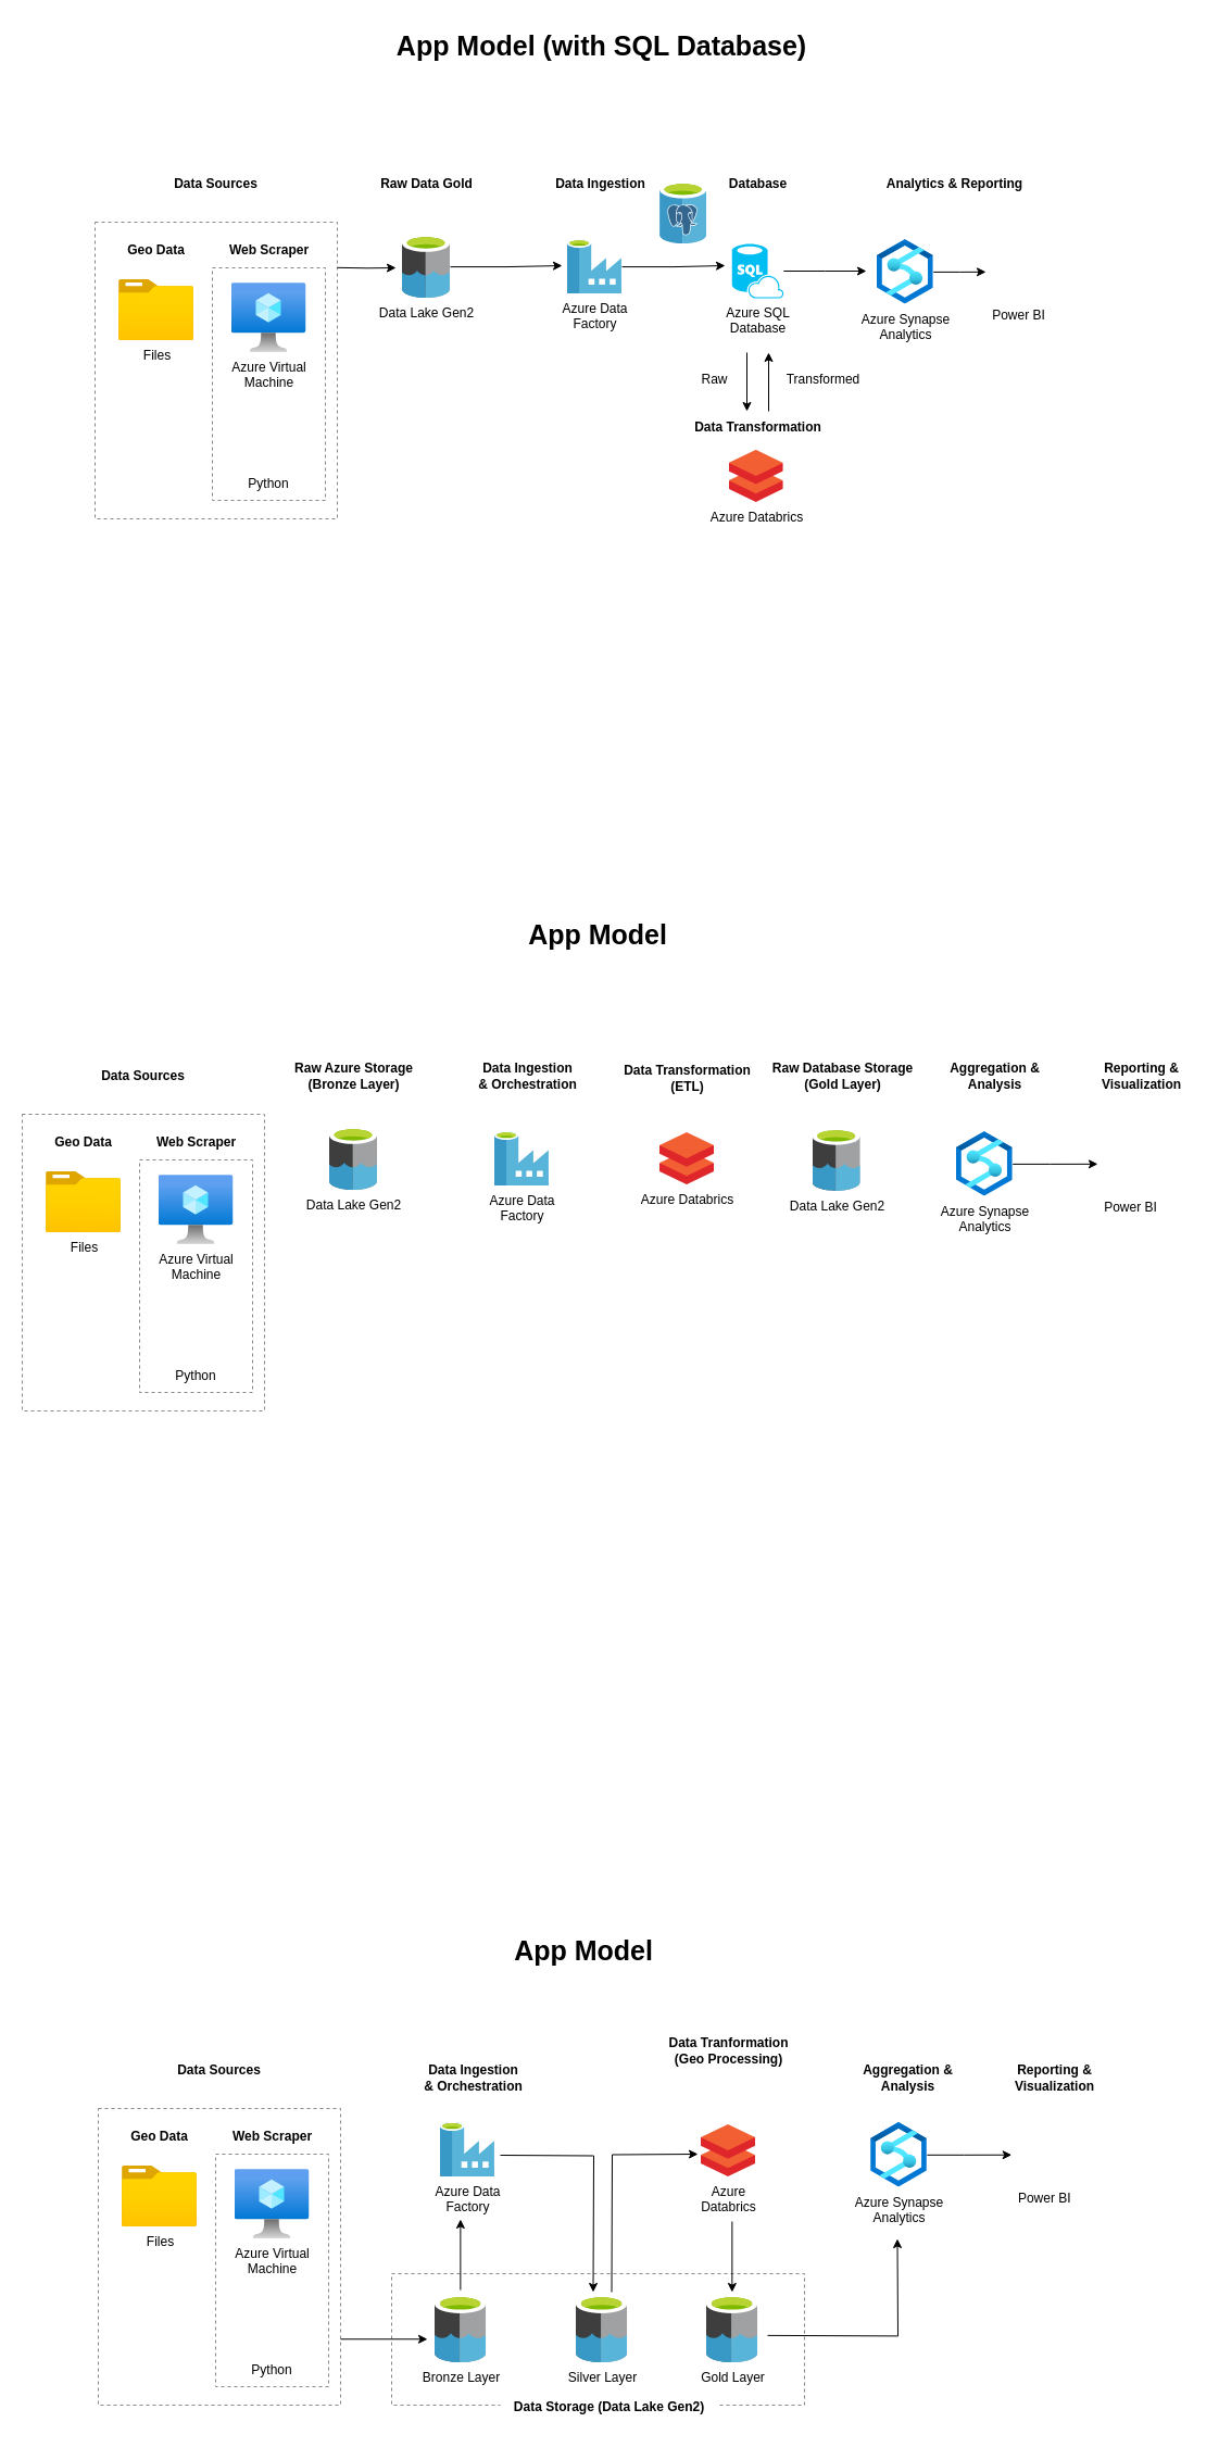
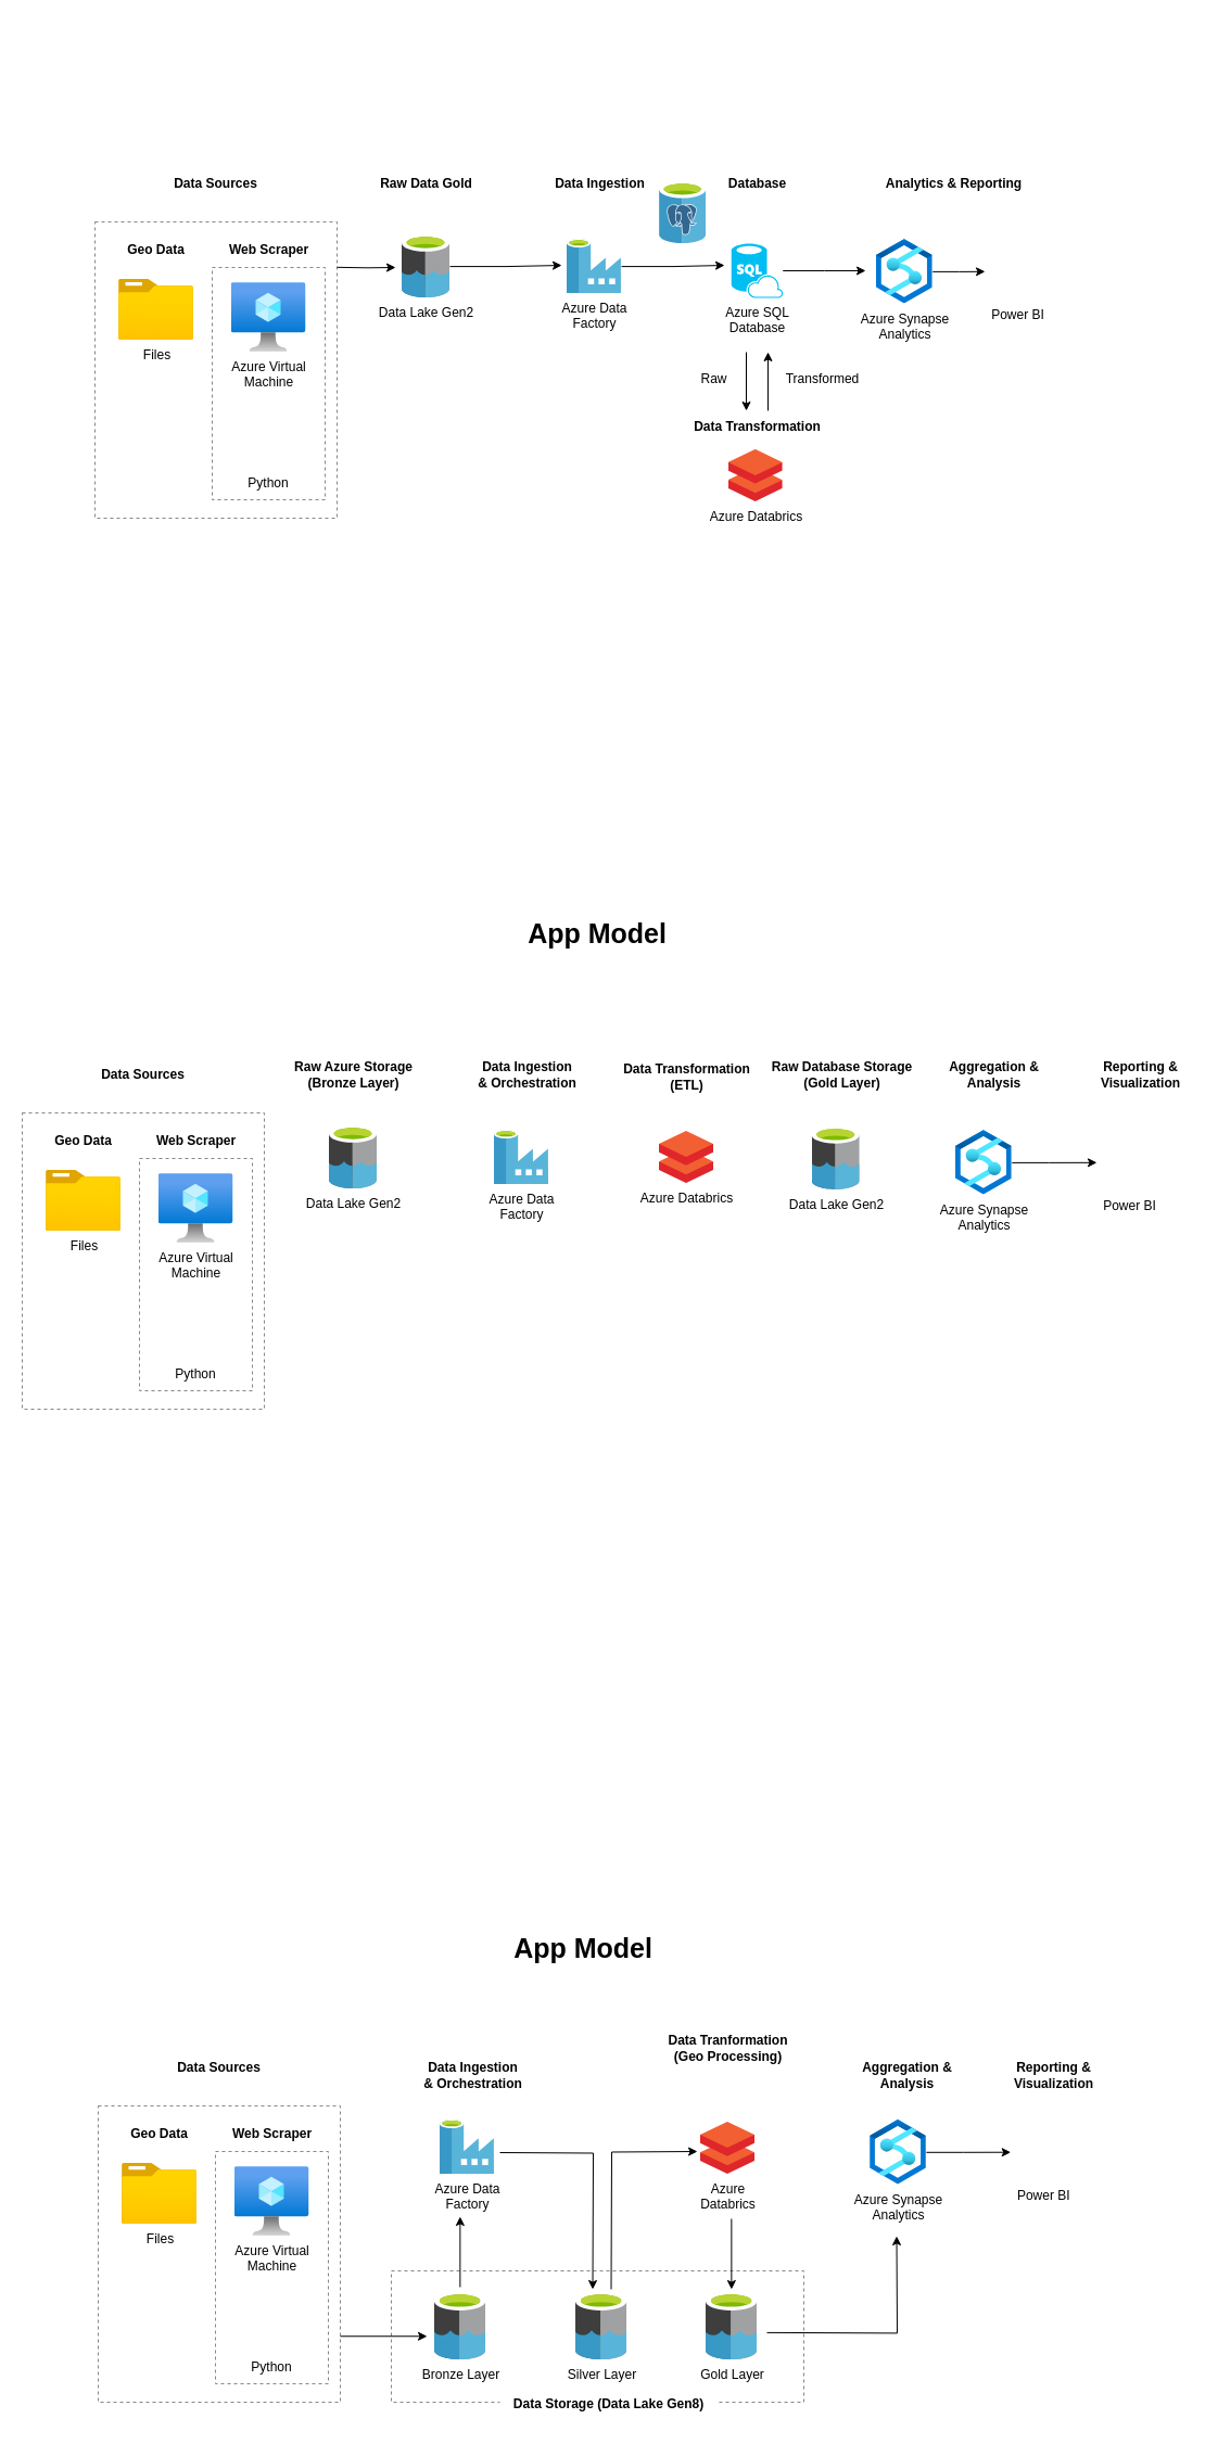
- <mxCell id="50" value="&lt;font style=&quot;font-size: 25px;&quot;&gt;App Model (with SQL Database)&lt;/font&gt;" style="text;html=1;align=center;verticalAlign=middle;resizable=0;points=[];autosize=1;strokeColor=none;fillColor=none;fontStyle=1" vertex="1" parent="1"><mxGeometry x="355" y="20" width="395" height="42" as="geometry" /></mxCell>
- <mxCell id="67" value="Data Storage (Data Lake Gen2)" style="text;html=1;align=center;verticalAlign=middle;resizable=0;points=[];autosize=1;fontStyle=1;fillColor=default;" vertex="1" parent="1"><mxGeometry x="460" y="2200" width="200" height="30" as="geometry" /></mxCell>
+ <mxCell id="67" value="Data Storage (Data Lake Gen8)" style="text;html=1;align=center;verticalAlign=middle;resizable=0;points=[];autosize=1;fontStyle=1;fillColor=default;" vertex="1" parent="1"><mxGeometry x="460" y="2200" width="200" height="30" as="geometry" /></mxCell>
